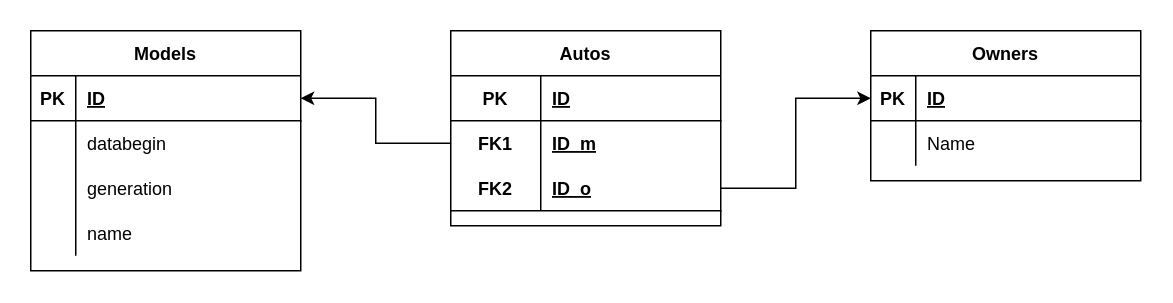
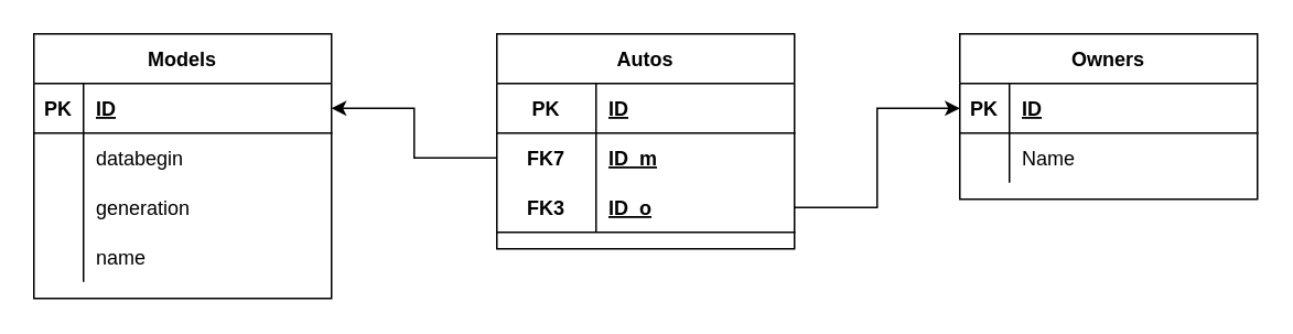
- <mxCell id="27" value="FK1" style="shape=partialRectangle;connectable=0;fillColor=none;top=0;left=0;bottom=0;right=0;fontStyle=1;overflow=hidden;" vertex="1" parent="26"><mxGeometry width="60" height="30" as="geometry"><mxRectangle width="60" height="30" as="alternateBounds" /></mxGeometry></mxCell>
+ <mxCell id="27" value="FK7" style="shape=partialRectangle;connectable=0;fillColor=none;top=0;left=0;bottom=0;right=0;fontStyle=1;overflow=hidden;" vertex="1" parent="26"><mxGeometry width="60" height="30" as="geometry"><mxRectangle width="60" height="30" as="alternateBounds" /></mxGeometry></mxCell>
- <mxCell id="30" value="FK2" style="shape=partialRectangle;connectable=0;fillColor=none;top=0;left=0;bottom=0;right=0;fontStyle=1;overflow=hidden;" vertex="1" parent="29"><mxGeometry width="60" height="30" as="geometry"><mxRectangle width="60" height="30" as="alternateBounds" /></mxGeometry></mxCell>
+ <mxCell id="30" value="FK3" style="shape=partialRectangle;connectable=0;fillColor=none;top=0;left=0;bottom=0;right=0;fontStyle=1;overflow=hidden;" vertex="1" parent="29"><mxGeometry width="60" height="30" as="geometry"><mxRectangle width="60" height="30" as="alternateBounds" /></mxGeometry></mxCell>
